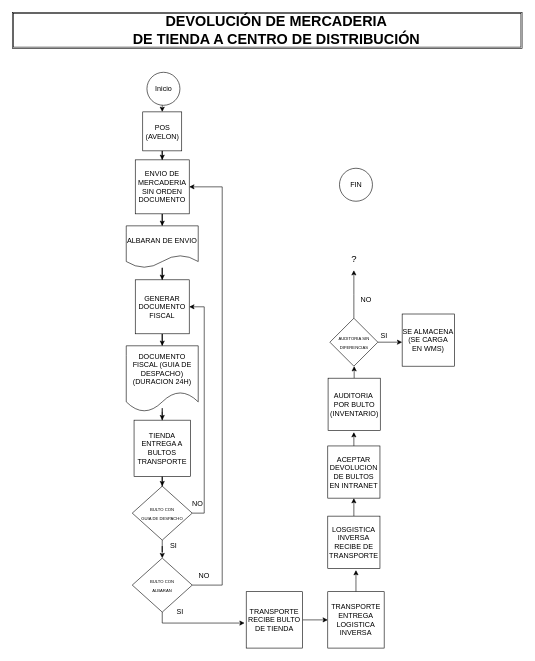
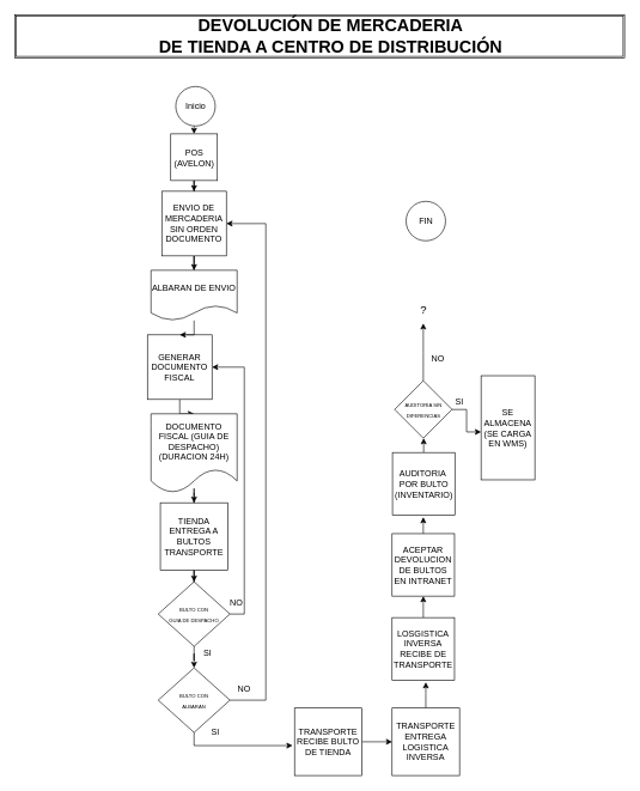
- <mxCell id="7" value="GENERAR DOCUMENTO FISCAL" style="whiteSpace=wrap;html=1;aspect=fixed;" vertex="1" parent="1"><mxGeometry x="225" y="466" width="90" height="90" as="geometry" /></mxCell>
+ <mxCell id="7" value="GENERAR DOCUMENTO FISCAL" style="whiteSpace=wrap;html=1;aspect=fixed;" vertex="1" parent="1"><mxGeometry x="205" y="466" width="90" height="90" as="geometry" /></mxCell>
- <mxCell id="41" value="SE ALMACENA (SE CARGA EN WMS)" style="whiteSpace=wrap;html=1;aspect=fixed;" vertex="1" parent="1"><mxGeometry x="670" y="523" width="87" height="87" as="geometry" /></mxCell>
+ <mxCell id="41" value="SE ALMACENA (SE CARGA EN WMS)" style="whiteSpace=wrap;html=1;aspect=fixed;" vertex="1" parent="1"><mxGeometry x="670" y="523" width="75" height="145" as="geometry" /></mxCell>
